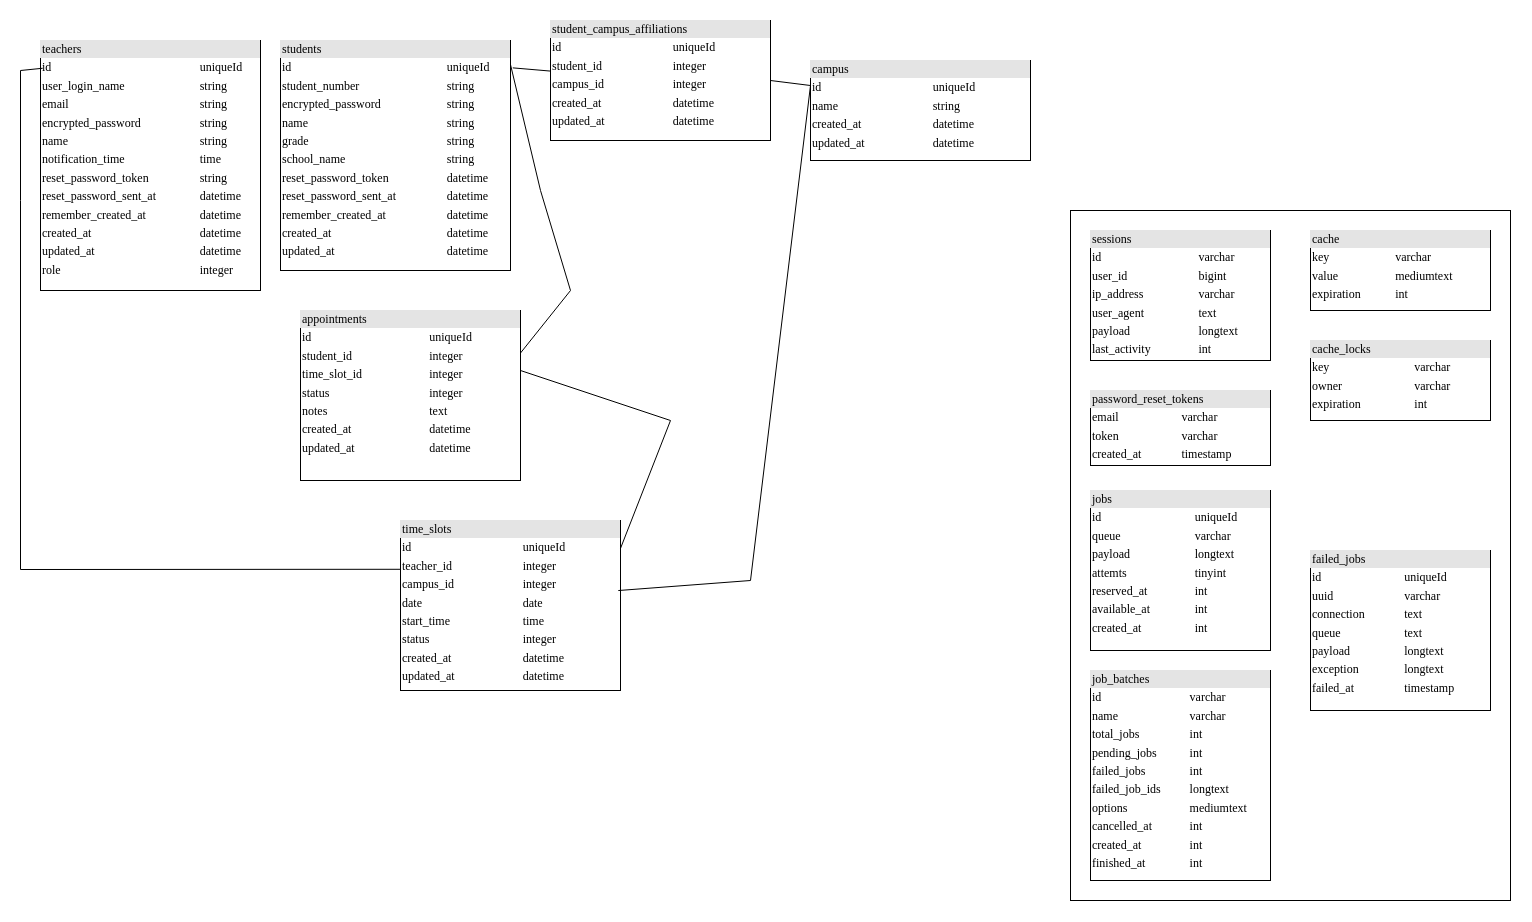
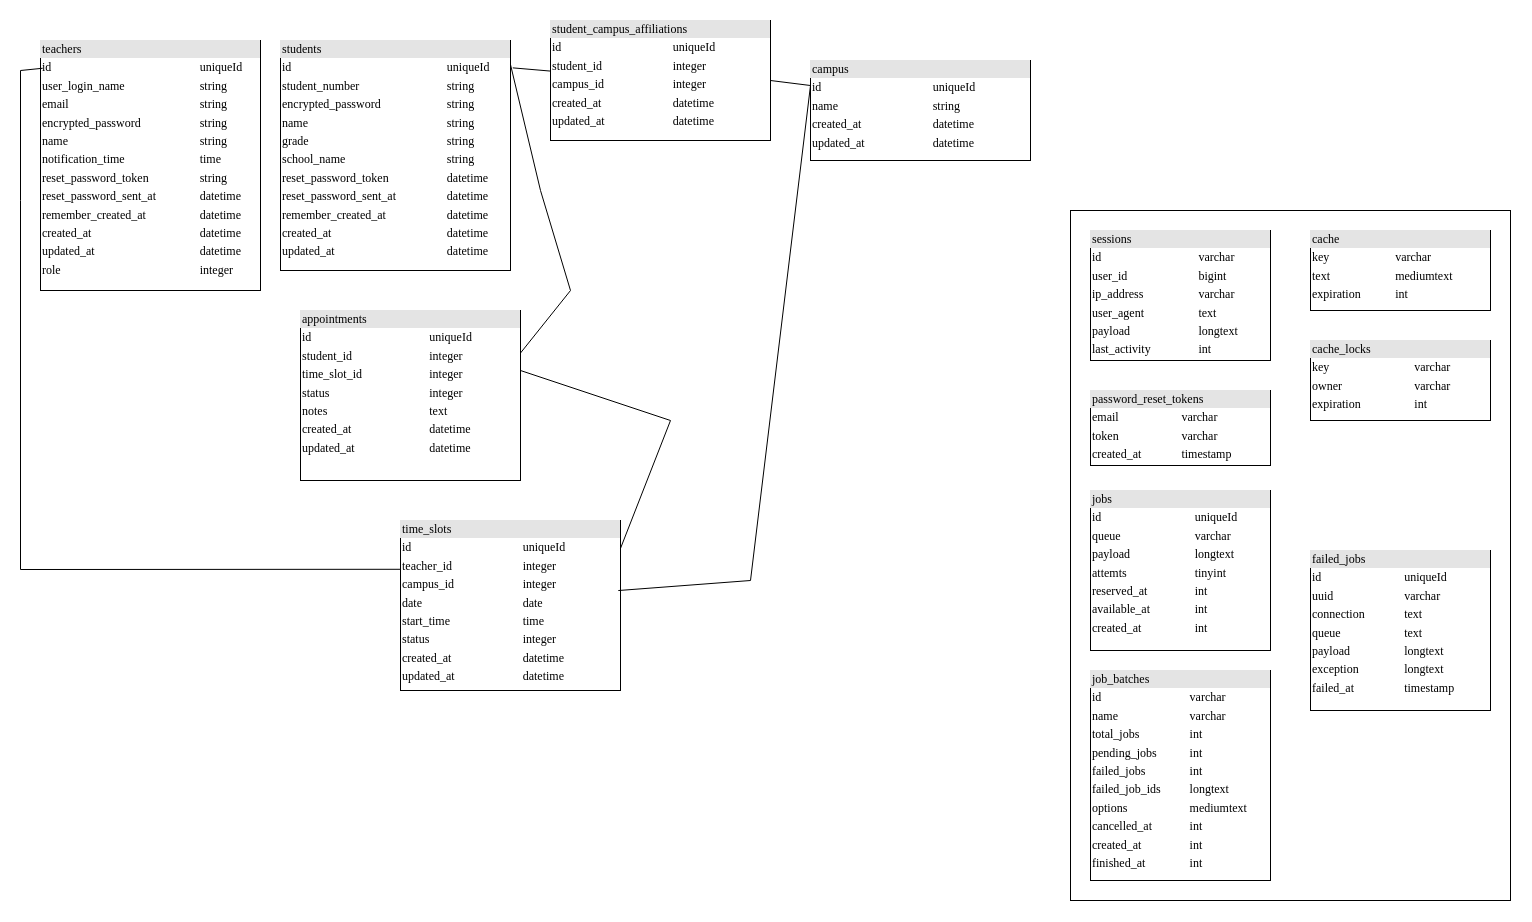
- <mxCell id="9" value="&lt;div style=&quot;box-sizing:border-box;width:100%;background:#e4e4e4;padding:2px;&quot;&gt;cache&lt;/div&gt;&lt;table style=&quot;width:100%;font-size:1em;&quot; cellpadding=&quot;2&quot; cellspacing=&quot;0&quot;&gt;&lt;tbody&gt;&lt;tr&gt;&lt;td&gt;key&lt;/td&gt;&lt;td&gt;varchar&lt;/td&gt;&lt;/tr&gt;&lt;tr&gt;&lt;td&gt;value&lt;/td&gt;&lt;td&gt;mediumtext&lt;/td&gt;&lt;/tr&gt;&lt;tr&gt;&lt;td&gt;expiration&lt;/td&gt;&lt;td&gt;int&lt;/td&gt;&lt;/tr&gt;&lt;tr&gt;&lt;td&gt;&lt;br&gt;&lt;/td&gt;&lt;td&gt;&lt;br&gt;&lt;/td&gt;&lt;/tr&gt;&lt;/tbody&gt;&lt;/table&gt;" style="verticalAlign=top;align=left;overflow=fill;html=1;rounded=0;shadow=0;comic=0;labelBackgroundColor=none;strokeWidth=1;fontFamily=Verdana;fontSize=12" parent="1" vertex="1"><mxGeometry x="1310" y="230" width="180" height="80" as="geometry" /></mxCell>
+ <mxCell id="9" value="&lt;div style=&quot;box-sizing:border-box;width:100%;background:#e4e4e4;padding:2px;&quot;&gt;cache&lt;/div&gt;&lt;table style=&quot;width:100%;font-size:1em;&quot; cellpadding=&quot;2&quot; cellspacing=&quot;0&quot;&gt;&lt;tbody&gt;&lt;tr&gt;&lt;td&gt;key&lt;/td&gt;&lt;td&gt;varchar&lt;/td&gt;&lt;/tr&gt;&lt;tr&gt;&lt;td&gt;text&lt;/td&gt;&lt;td&gt;mediumtext&lt;/td&gt;&lt;/tr&gt;&lt;tr&gt;&lt;td&gt;expiration&lt;/td&gt;&lt;td&gt;int&lt;/td&gt;&lt;/tr&gt;&lt;tr&gt;&lt;td&gt;&lt;br&gt;&lt;/td&gt;&lt;td&gt;&lt;br&gt;&lt;/td&gt;&lt;/tr&gt;&lt;/tbody&gt;&lt;/table&gt;" style="verticalAlign=top;align=left;overflow=fill;html=1;rounded=0;shadow=0;comic=0;labelBackgroundColor=none;strokeWidth=1;fontFamily=Verdana;fontSize=12" parent="1" vertex="1"><mxGeometry x="1310" y="230" width="180" height="80" as="geometry" /></mxCell>
